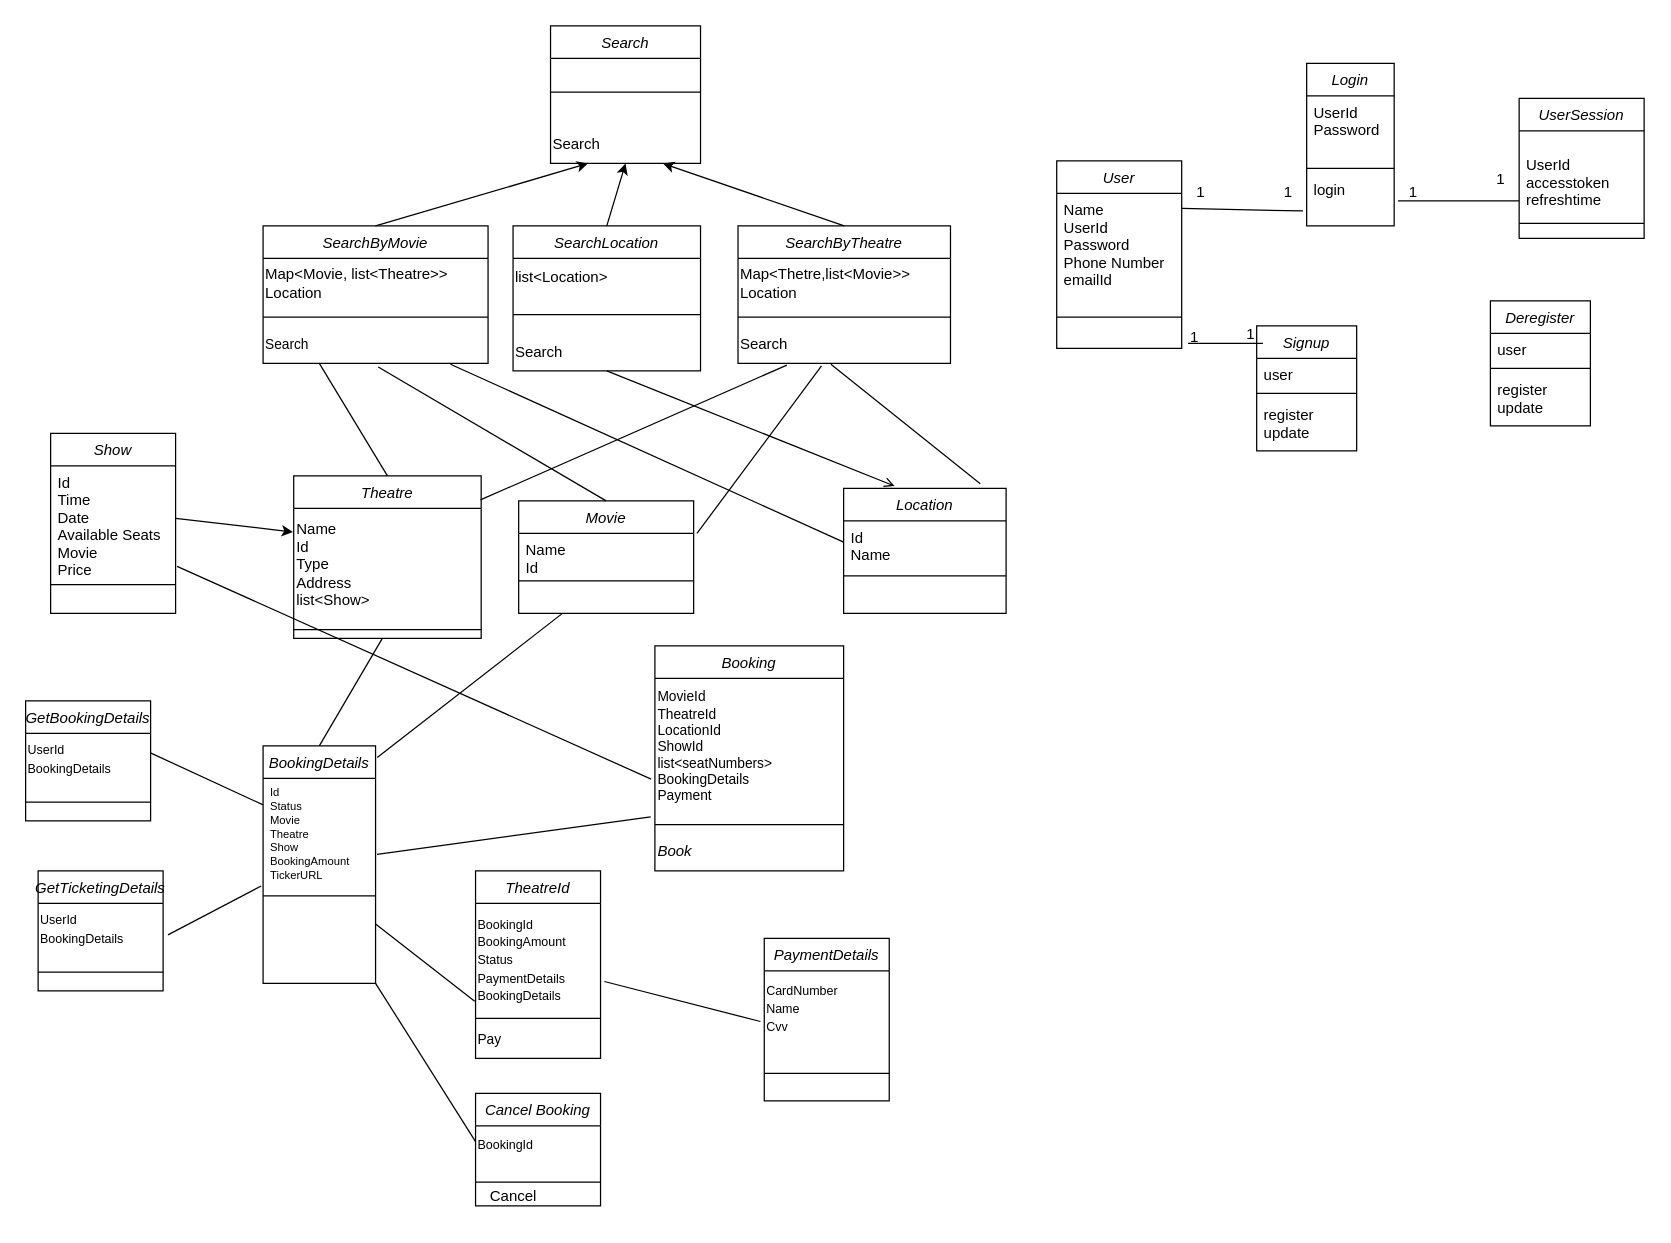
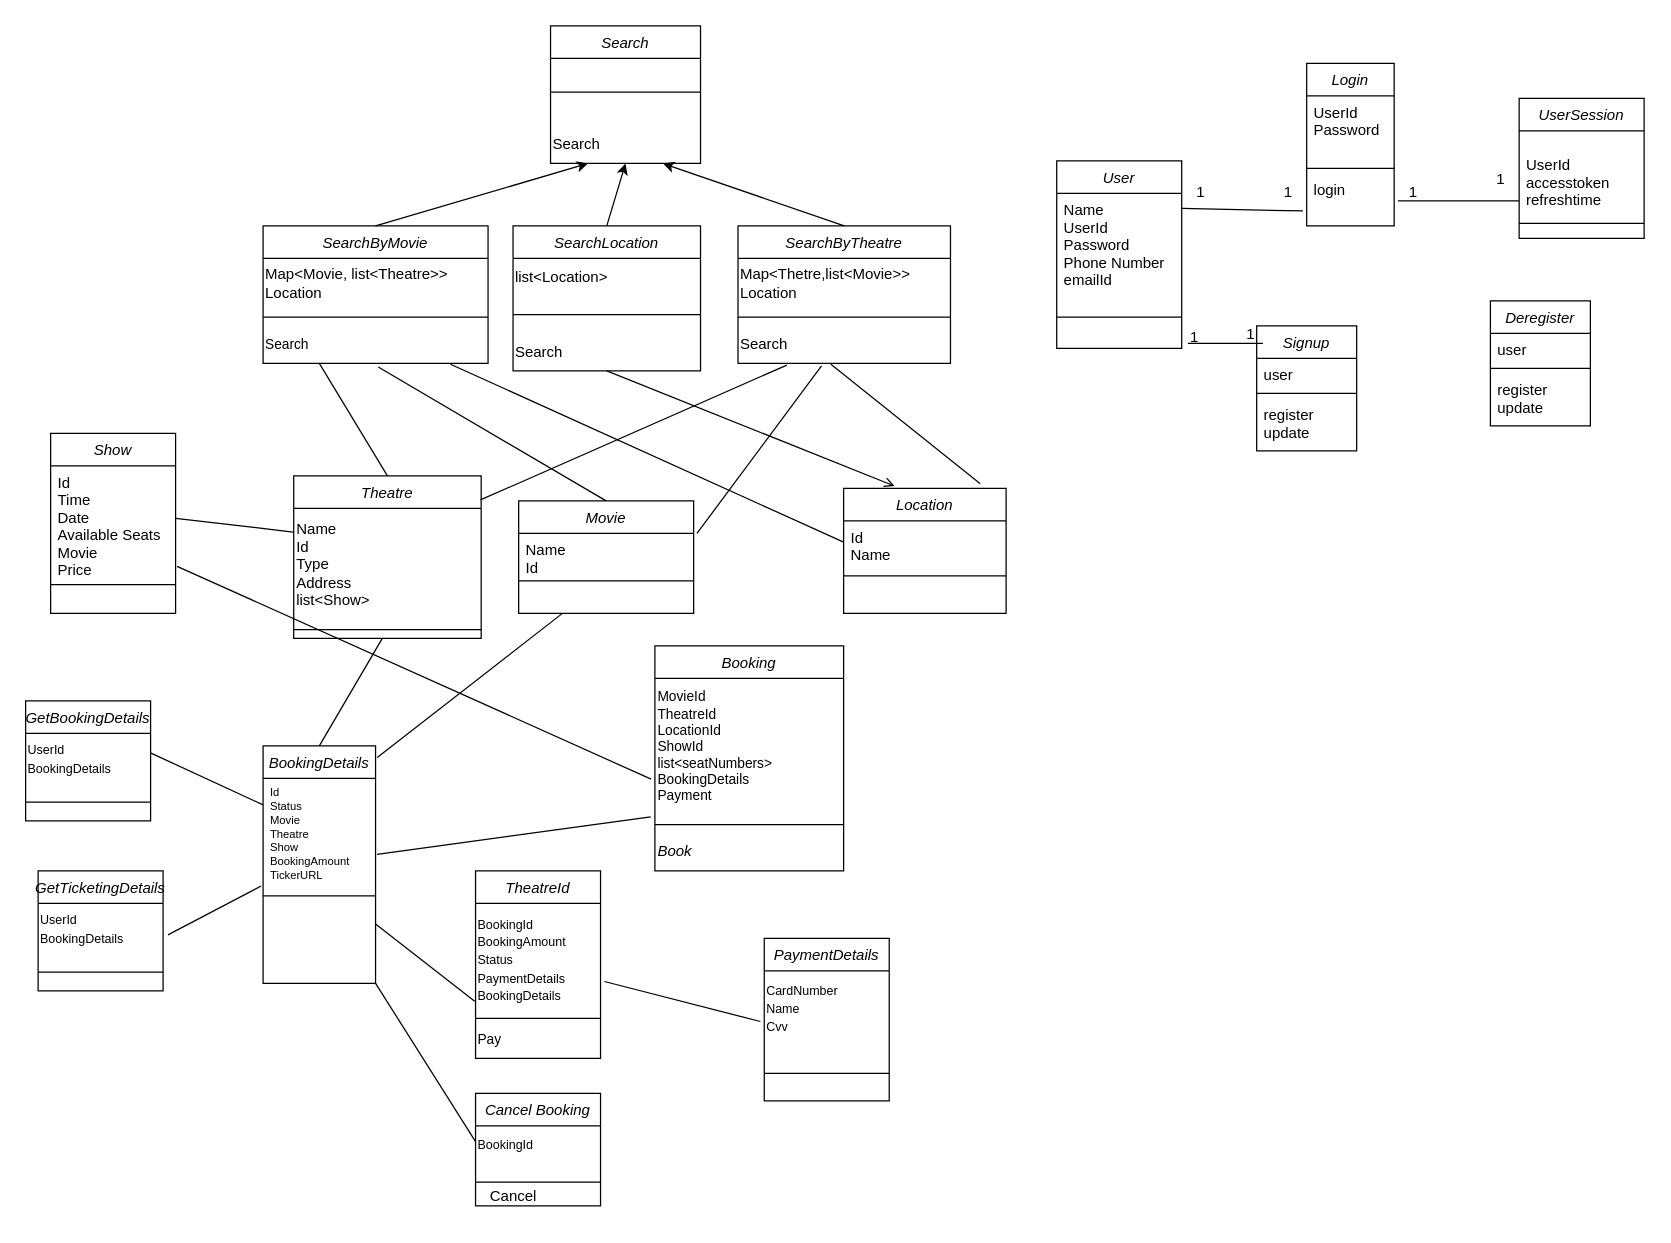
- <mxCell id="79" value="" style="endArrow=classic;html=1;rounded=0;exitX=1;exitY=0.5;exitDx=0;exitDy=0;entryX=-0.004;entryY=0.21;entryDx=0;entryDy=0;entryPerimeter=0;" edge="1" parent="1" source="67" target="47"><mxGeometry width="50" height="50" relative="1" as="geometry"><mxPoint x="144.7" y="420.292" as="sourcePoint" /><mxPoint x="164.2" y="308.75" as="targetPoint" /></mxGeometry></mxCell>
+ <mxCell id="79" value="" style="endArrow=none;html=1;rounded=0;exitX=1;exitY=0.5;exitDx=0;exitDy=0;entryX=-0.004;entryY=0.21;entryDx=0;entryDy=0;entryPerimeter=0;" edge="1" parent="1" source="67" target="47"><mxGeometry width="50" height="50" relative="1" as="geometry"><mxPoint x="144.7" y="420.292" as="sourcePoint" /><mxPoint x="164.2" y="308.75" as="targetPoint" /></mxGeometry></mxCell>
